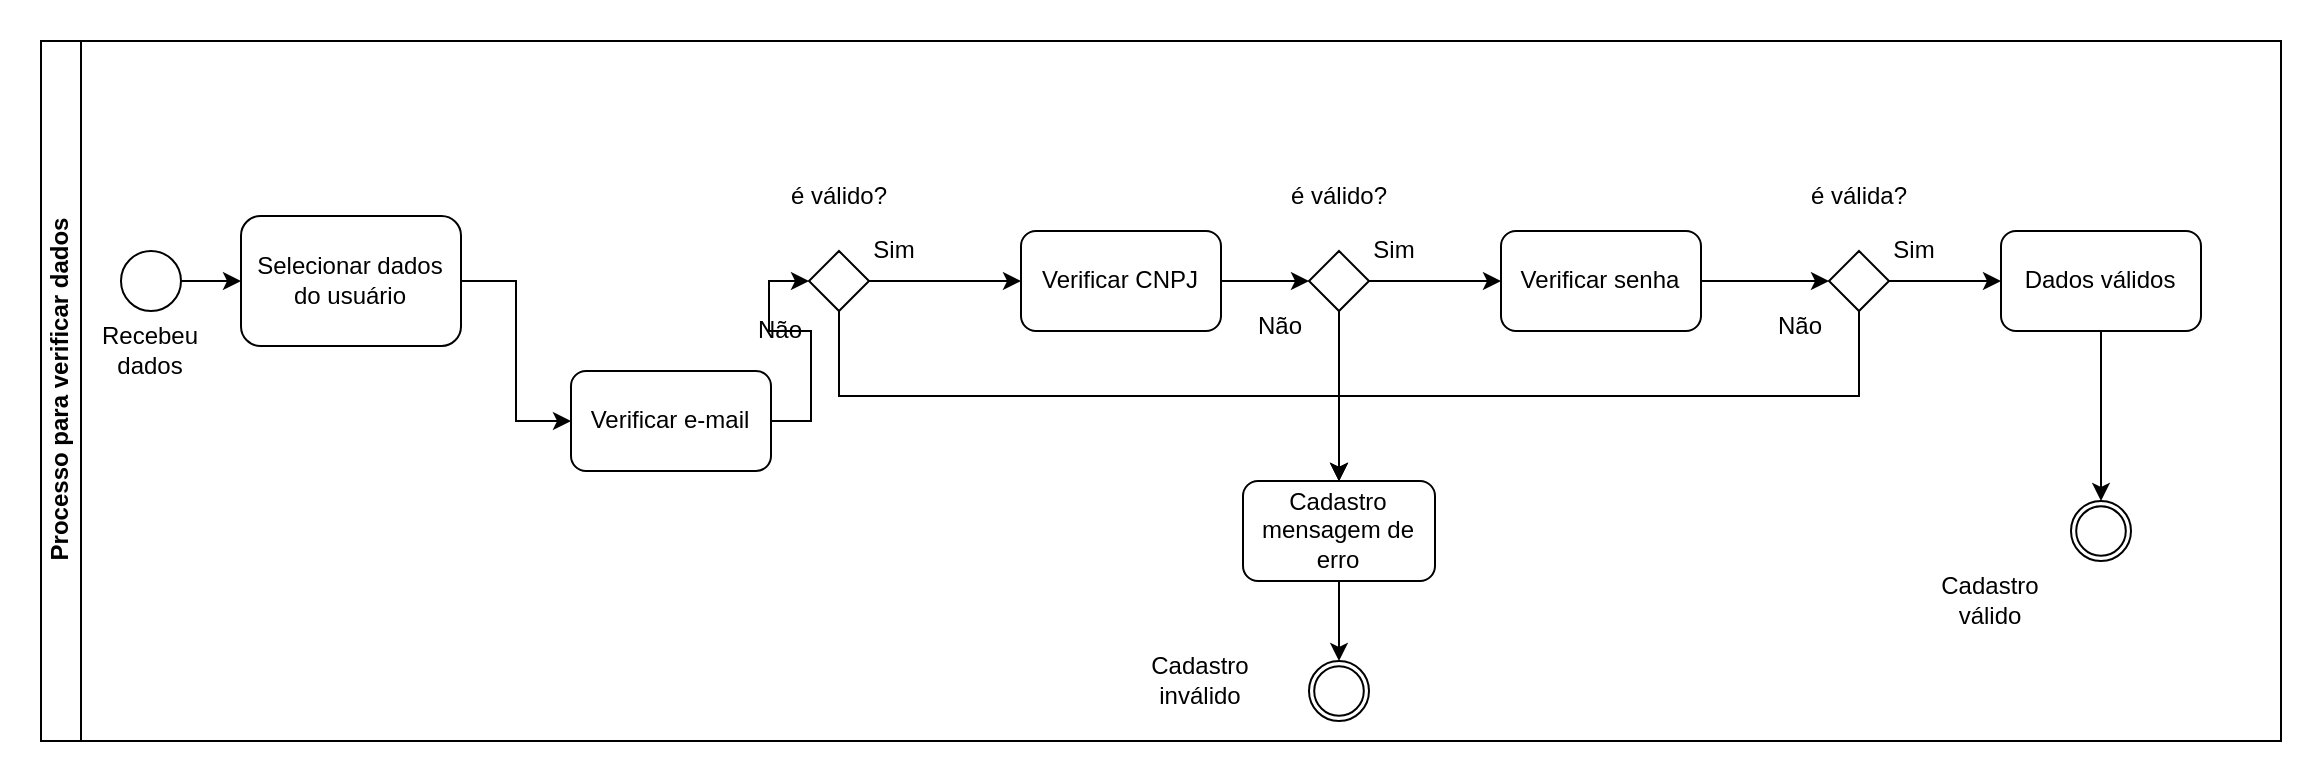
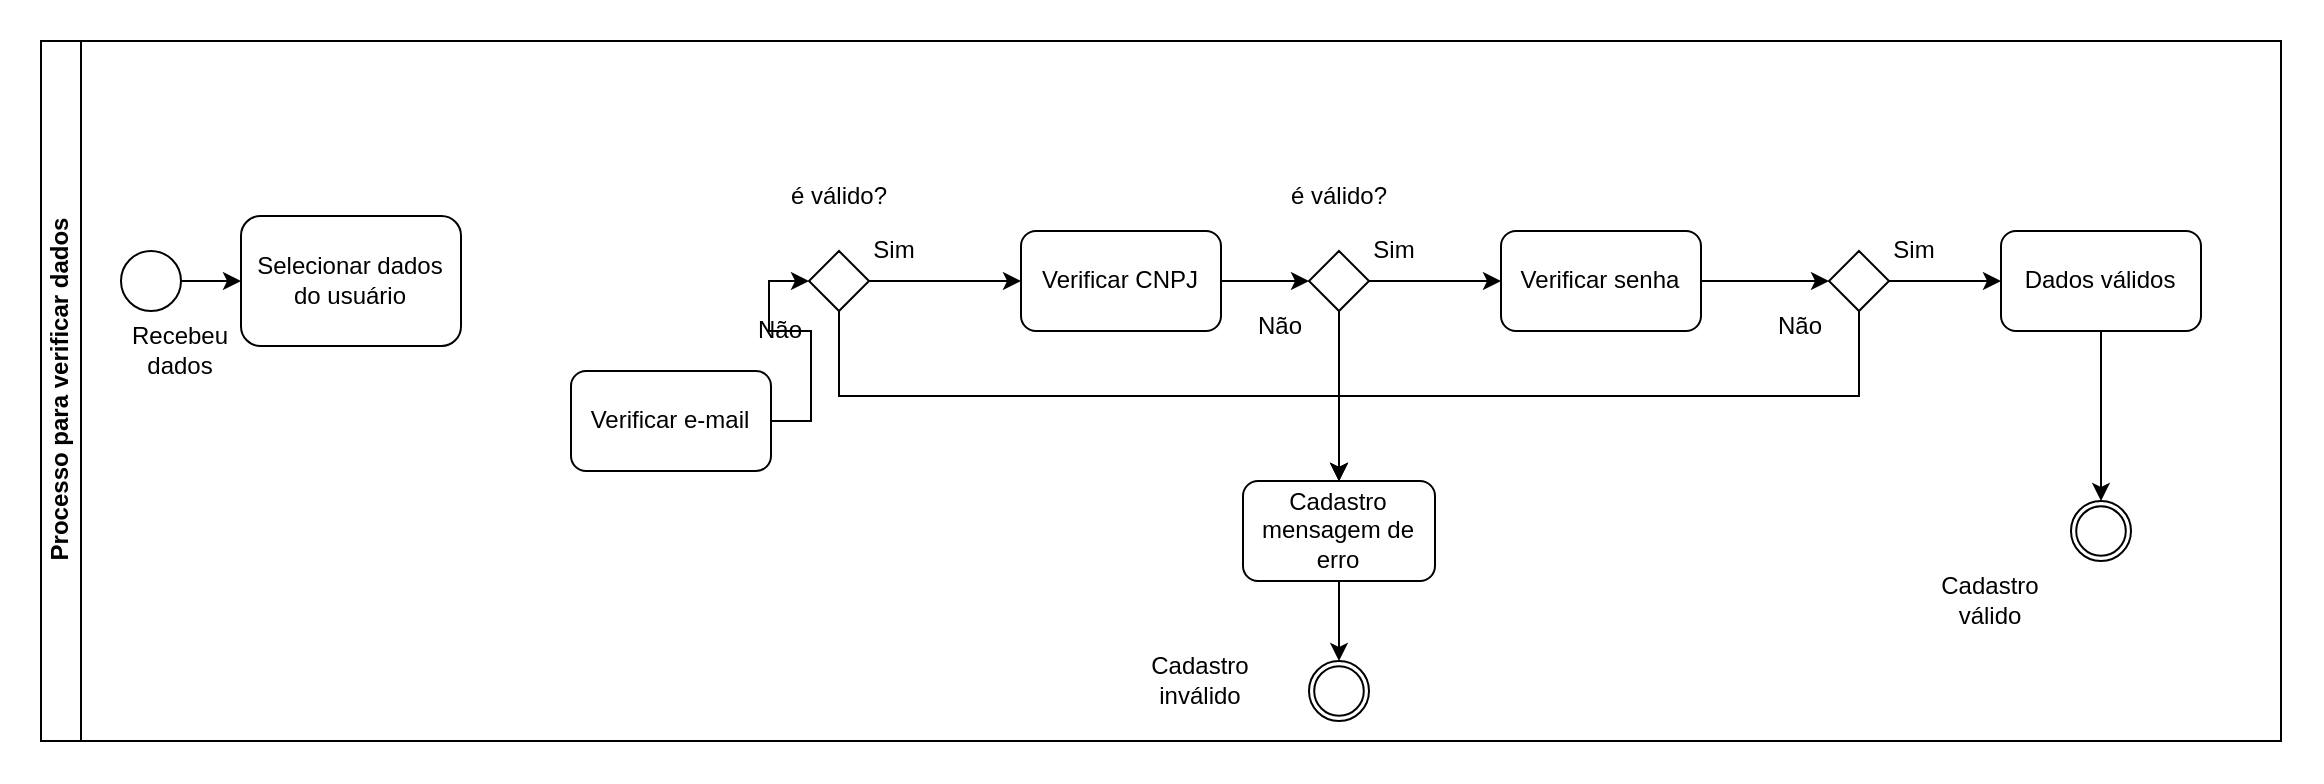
- <mxCell id="30" value="é válida?" style="text;html=1;strokeColor=none;fillColor=none;align=center;verticalAlign=middle;whiteSpace=wrap;rounded=0;" vertex="1" parent="2"><mxGeometry x="883.5" y="67.5" width="51" height="20" as="geometry" /></mxCell>
- <mxCell id="5" style="edgeStyle=orthogonalEdgeStyle;rounded=0;orthogonalLoop=1;jettySize=auto;html=1;exitX=1;exitY=0.5;exitDx=0;exitDy=0;entryX=0;entryY=0.5;entryDx=0;entryDy=0;" edge="1" parent="2" source="6" target="8"><mxGeometry relative="1" as="geometry" /></mxCell>
- <mxCell id="16" value="Recebeu dados" style="text;html=1;strokeColor=none;fillColor=none;align=center;verticalAlign=middle;whiteSpace=wrap;rounded=0;" vertex="1" parent="2"><mxGeometry x="35" y="145" width="40" height="20" as="geometry" /></mxCell>
+ <mxCell id="16" value="Recebeu dados" style="text;html=1;strokeColor=none;fillColor=none;align=center;verticalAlign=middle;whiteSpace=wrap;rounded=0;" vertex="1" parent="2"><mxGeometry x="50" y="145" width="40" height="20" as="geometry" /></mxCell>
